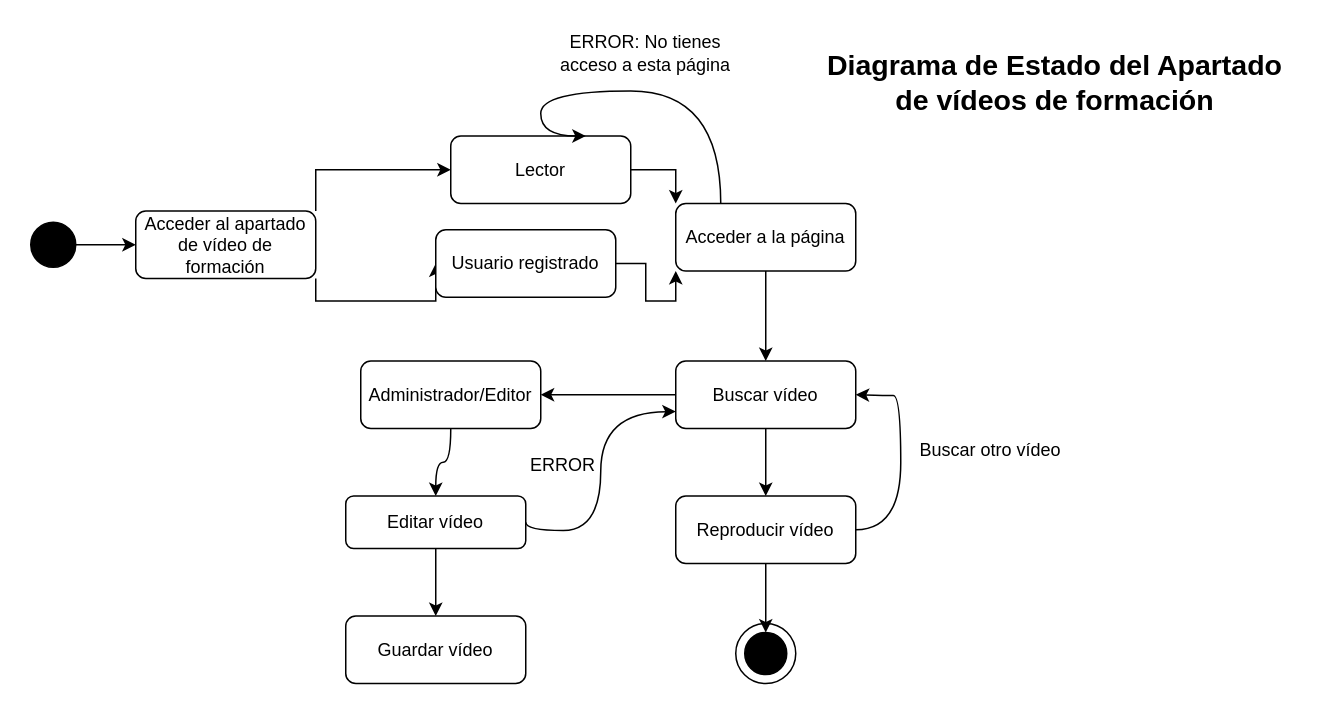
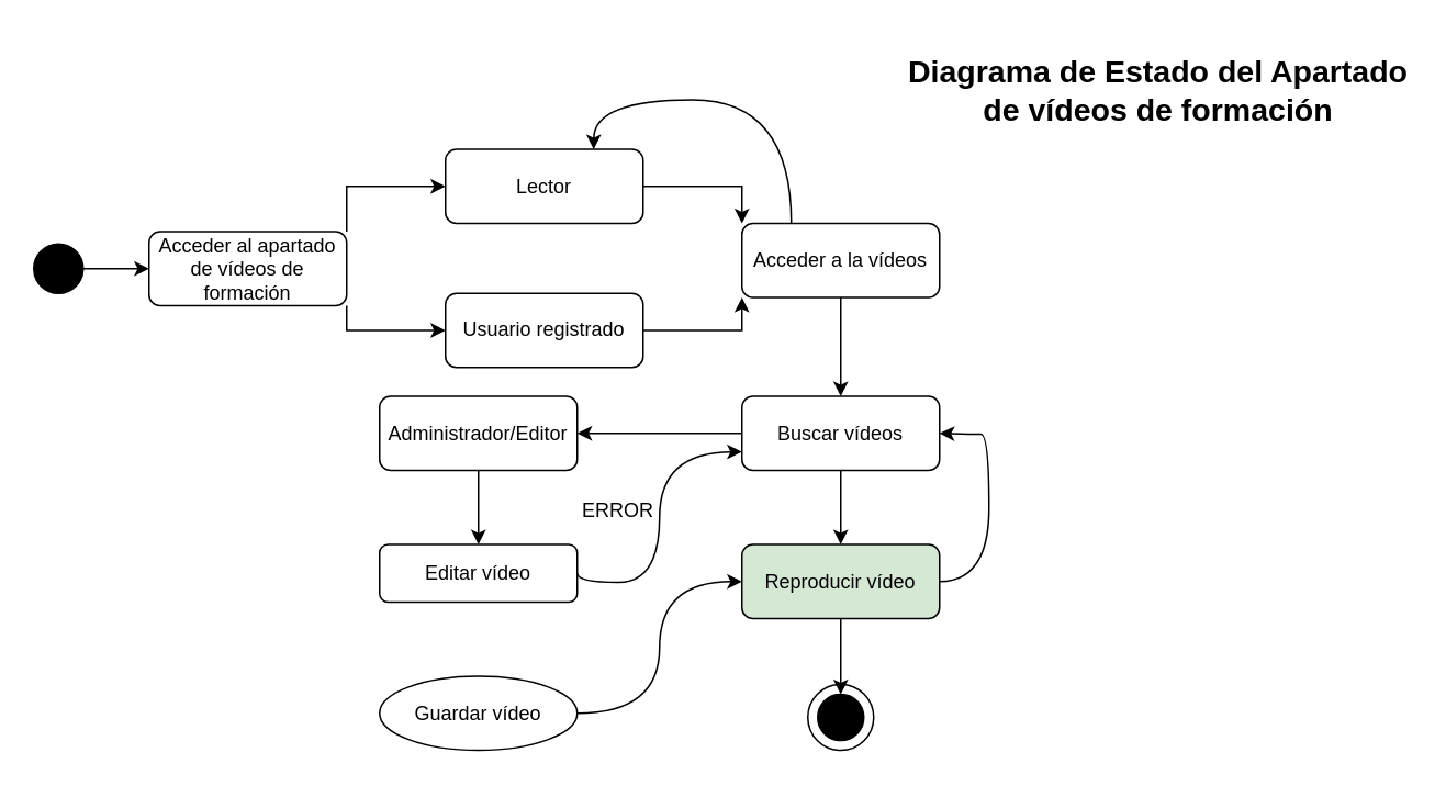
- <mxCell id="19" value="ERROR: No tienes acceso a esta página" style="text;html=1;strokeColor=none;fillColor=none;align=center;verticalAlign=middle;whiteSpace=wrap;rounded=0;" vertex="1" parent="1"><mxGeometry x="370" y="20" width="120" height="30" as="geometry" /></mxCell>
- <mxCell id="13" value="Lector" style="rounded=1;whiteSpace=wrap;html=1;fontSize=12;glass=0;strokeWidth=1;shadow=0;" vertex="1" parent="1"><mxGeometry x="300" y="90" width="120" height="45" as="geometry" /></mxCell>
+ <mxCell id="13" value="Lector" style="rounded=1;whiteSpace=wrap;html=1;fontSize=12;glass=0;strokeWidth=1;shadow=0;" vertex="1" parent="1"><mxGeometry x="270" y="90" width="120" height="45" as="geometry" /></mxCell>
- <mxCell id="17" value="Acceder a la página" style="rounded=1;whiteSpace=wrap;html=1;fontSize=12;glass=0;strokeWidth=1;shadow=0;" vertex="1" parent="1"><mxGeometry x="450" y="135" width="120" height="45" as="geometry" /></mxCell>
+ <mxCell id="17" value="Acceder a la vídeos" style="rounded=1;whiteSpace=wrap;html=1;fontSize=12;glass=0;strokeWidth=1;shadow=0;" vertex="1" parent="1"><mxGeometry x="450" y="135" width="120" height="45" as="geometry" /></mxCell>
- <mxCell id="9" value="Acceder al apartado de vídeo de formación" style="rounded=1;whiteSpace=wrap;html=1;fontSize=12;glass=0;strokeWidth=1;shadow=0;" vertex="1" parent="1"><mxGeometry x="90" y="140" width="120" height="45" as="geometry" /></mxCell>
+ <mxCell id="9" value="Acceder al apartado de vídeos de formación" style="rounded=1;whiteSpace=wrap;html=1;fontSize=12;glass=0;strokeWidth=1;shadow=0;" vertex="1" parent="1"><mxGeometry x="90" y="140" width="120" height="45" as="geometry" /></mxCell>
- <mxCell id="15" value="Usuario registrado" style="rounded=1;whiteSpace=wrap;html=1;fontSize=12;glass=0;strokeWidth=1;shadow=0;" vertex="1" parent="1"><mxGeometry x="290" y="152.5" width="120" height="45" as="geometry" /></mxCell>
+ <mxCell id="15" value="Usuario registrado" style="rounded=1;whiteSpace=wrap;html=1;fontSize=12;glass=0;strokeWidth=1;shadow=0;" vertex="1" parent="1"><mxGeometry x="270" y="177.5" width="120" height="45" as="geometry" /></mxCell>
- <mxCell id="11" value="Administrador/Editor" style="rounded=1;whiteSpace=wrap;html=1;fontSize=12;glass=0;strokeWidth=1;shadow=0;" vertex="1" parent="1"><mxGeometry x="240" y="240" width="120" height="45" as="geometry" /></mxCell>
+ <mxCell id="11" value="Administrador/Editor" style="rounded=1;whiteSpace=wrap;html=1;fontSize=12;glass=0;strokeWidth=1;shadow=0;" vertex="1" parent="1"><mxGeometry x="230" y="240" width="120" height="45" as="geometry" /></mxCell>
- <mxCell id="22" value="Buscar vídeo" style="rounded=1;whiteSpace=wrap;html=1;fontSize=12;glass=0;strokeWidth=1;shadow=0;" vertex="1" parent="1"><mxGeometry x="450" y="240" width="120" height="45" as="geometry" /></mxCell>
+ <mxCell id="22" value="Buscar vídeos" style="rounded=1;whiteSpace=wrap;html=1;fontSize=12;glass=0;strokeWidth=1;shadow=0;" vertex="1" parent="1"><mxGeometry x="450" y="240" width="120" height="45" as="geometry" /></mxCell>
- <mxCell id="26" value="Buscar otro vídeo" style="text;html=1;strokeColor=none;fillColor=none;align=center;verticalAlign=middle;whiteSpace=wrap;rounded=0;" vertex="1" parent="1"><mxGeometry x="600" y="285" width="120" height="30" as="geometry" /></mxCell>
- <mxCell id="24" value="Reproducir vídeo" style="rounded=1;whiteSpace=wrap;html=1;fontSize=12;glass=0;strokeWidth=1;shadow=0;" vertex="1" parent="1"><mxGeometry x="450" y="330" width="120" height="45" as="geometry" /></mxCell>
+ <mxCell id="24" value="Reproducir vídeo" style="rounded=1;whiteSpace=wrap;html=1;fontSize=12;glass=0;strokeWidth=1;shadow=0;fillColor=#d5e8d4;" vertex="1" parent="1"><mxGeometry x="450" y="330" width="120" height="45" as="geometry" /></mxCell>
- <mxCell id="27" style="edgeStyle=orthogonalEdgeStyle;curved=1;rounded=0;orthogonalLoop=1;jettySize=auto;html=1;entryX=0.5;entryY=0;entryDx=0;entryDy=0;" edge="1" parent="1" source="28" target="32"><mxGeometry relative="1" as="geometry" /></mxCell>
+ <mxCell id="31" style="edgeStyle=orthogonalEdgeStyle;curved=1;rounded=0;orthogonalLoop=1;jettySize=auto;html=1;entryX=0;entryY=0.5;entryDx=0;entryDy=0;" edge="1" parent="1" source="32" target="24"><mxGeometry relative="1" as="geometry" /></mxCell>
- <mxCell id="32" value="Guardar vídeo" style="rounded=1;whiteSpace=wrap;html=1;fontSize=12;glass=0;strokeWidth=1;shadow=0;" vertex="1" parent="1"><mxGeometry x="230" y="410" width="120" height="45" as="geometry" /></mxCell>
+ <mxCell id="32" value="Guardar vídeo" style="ellipse;whiteSpace=wrap;html=1;fontSize=12;glass=0;strokeWidth=1;shadow=0;" vertex="1" parent="1"><mxGeometry x="230" y="410" width="120" height="45" as="geometry" /></mxCell>
